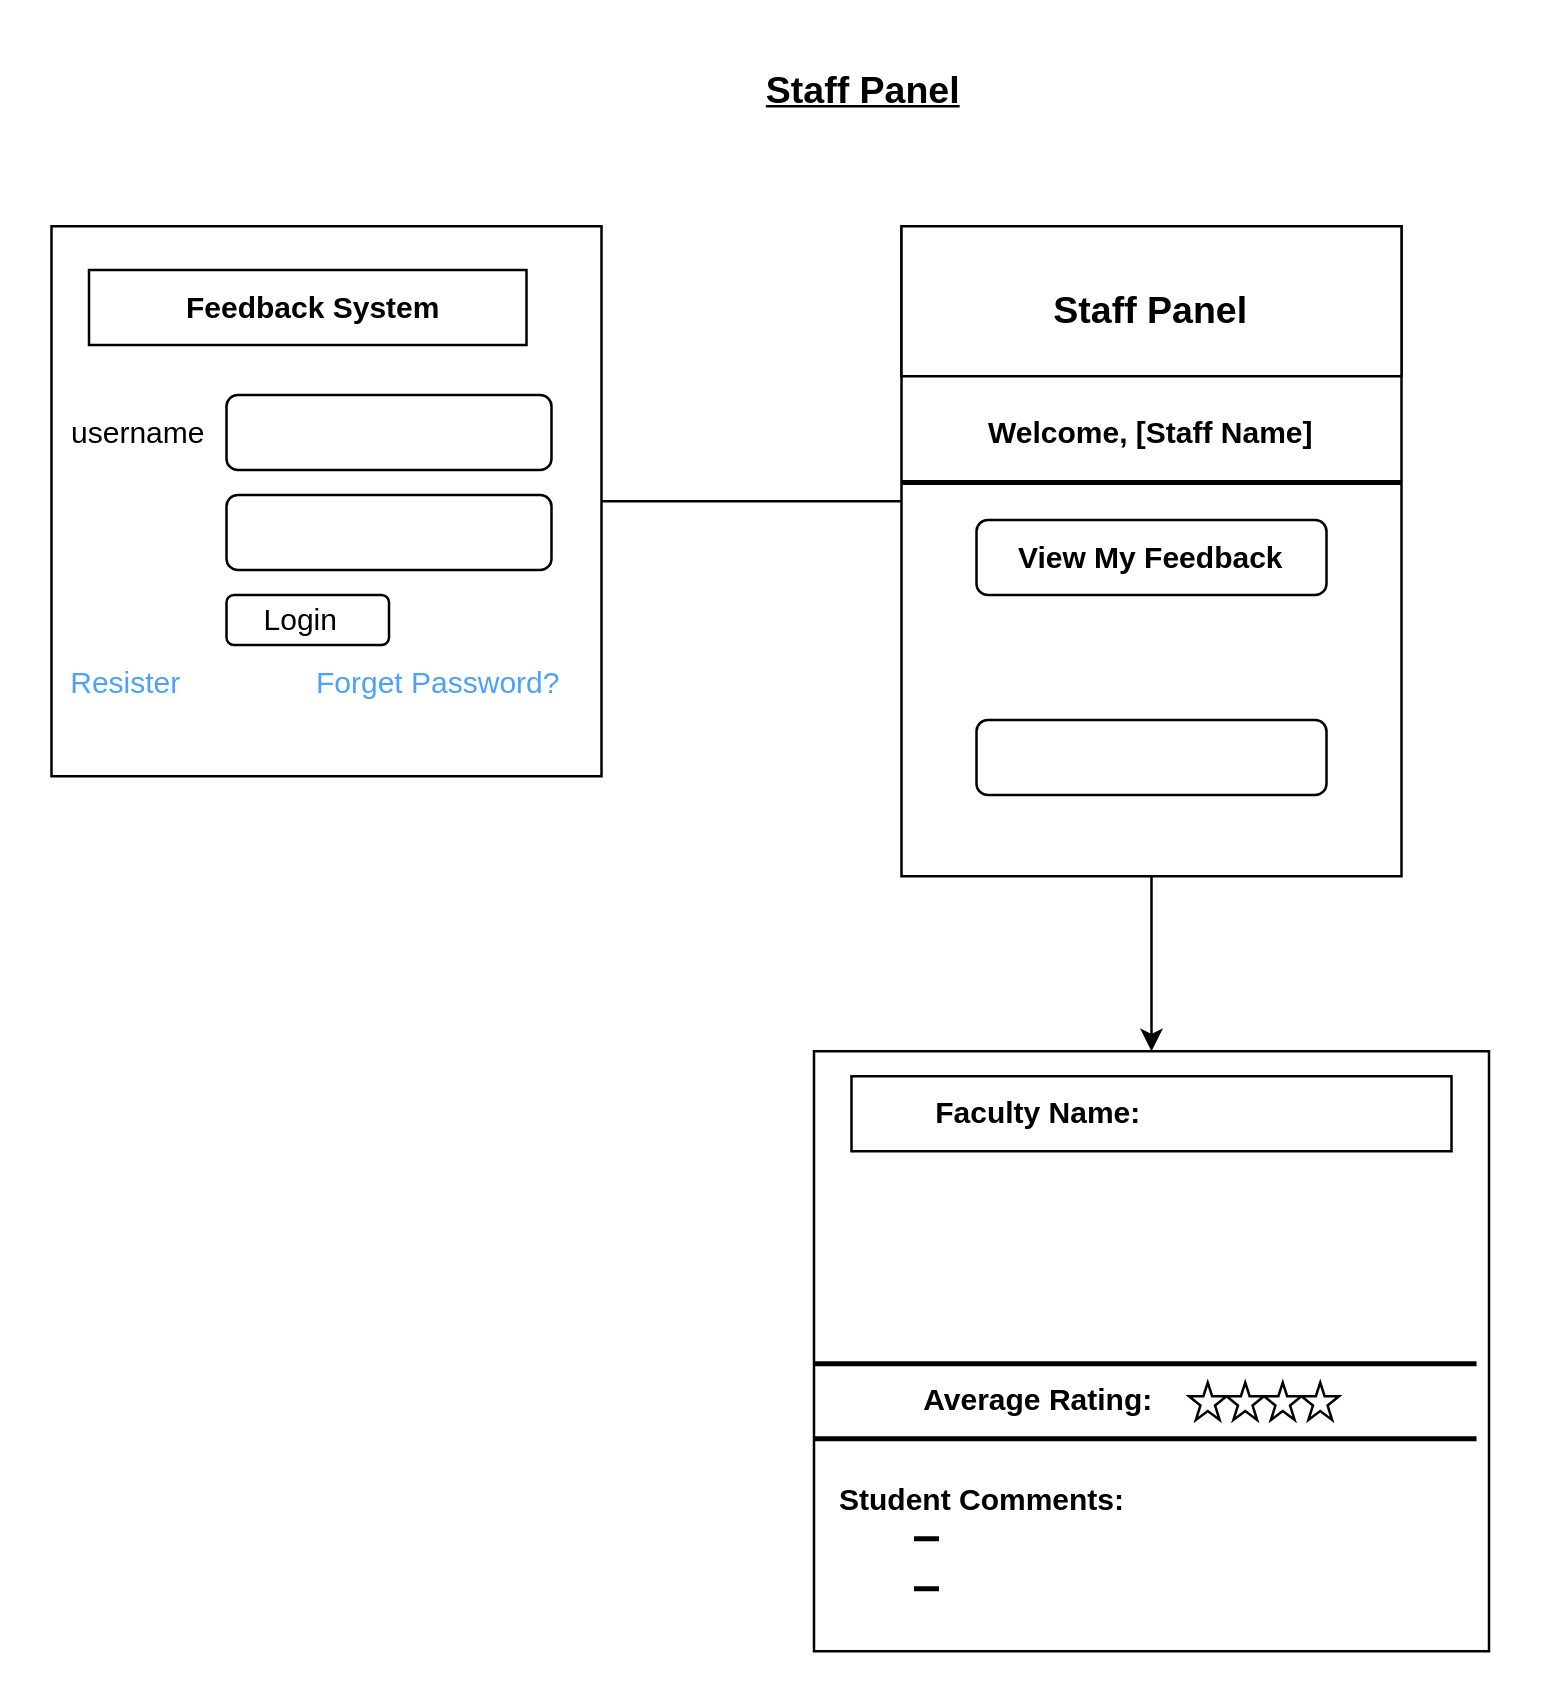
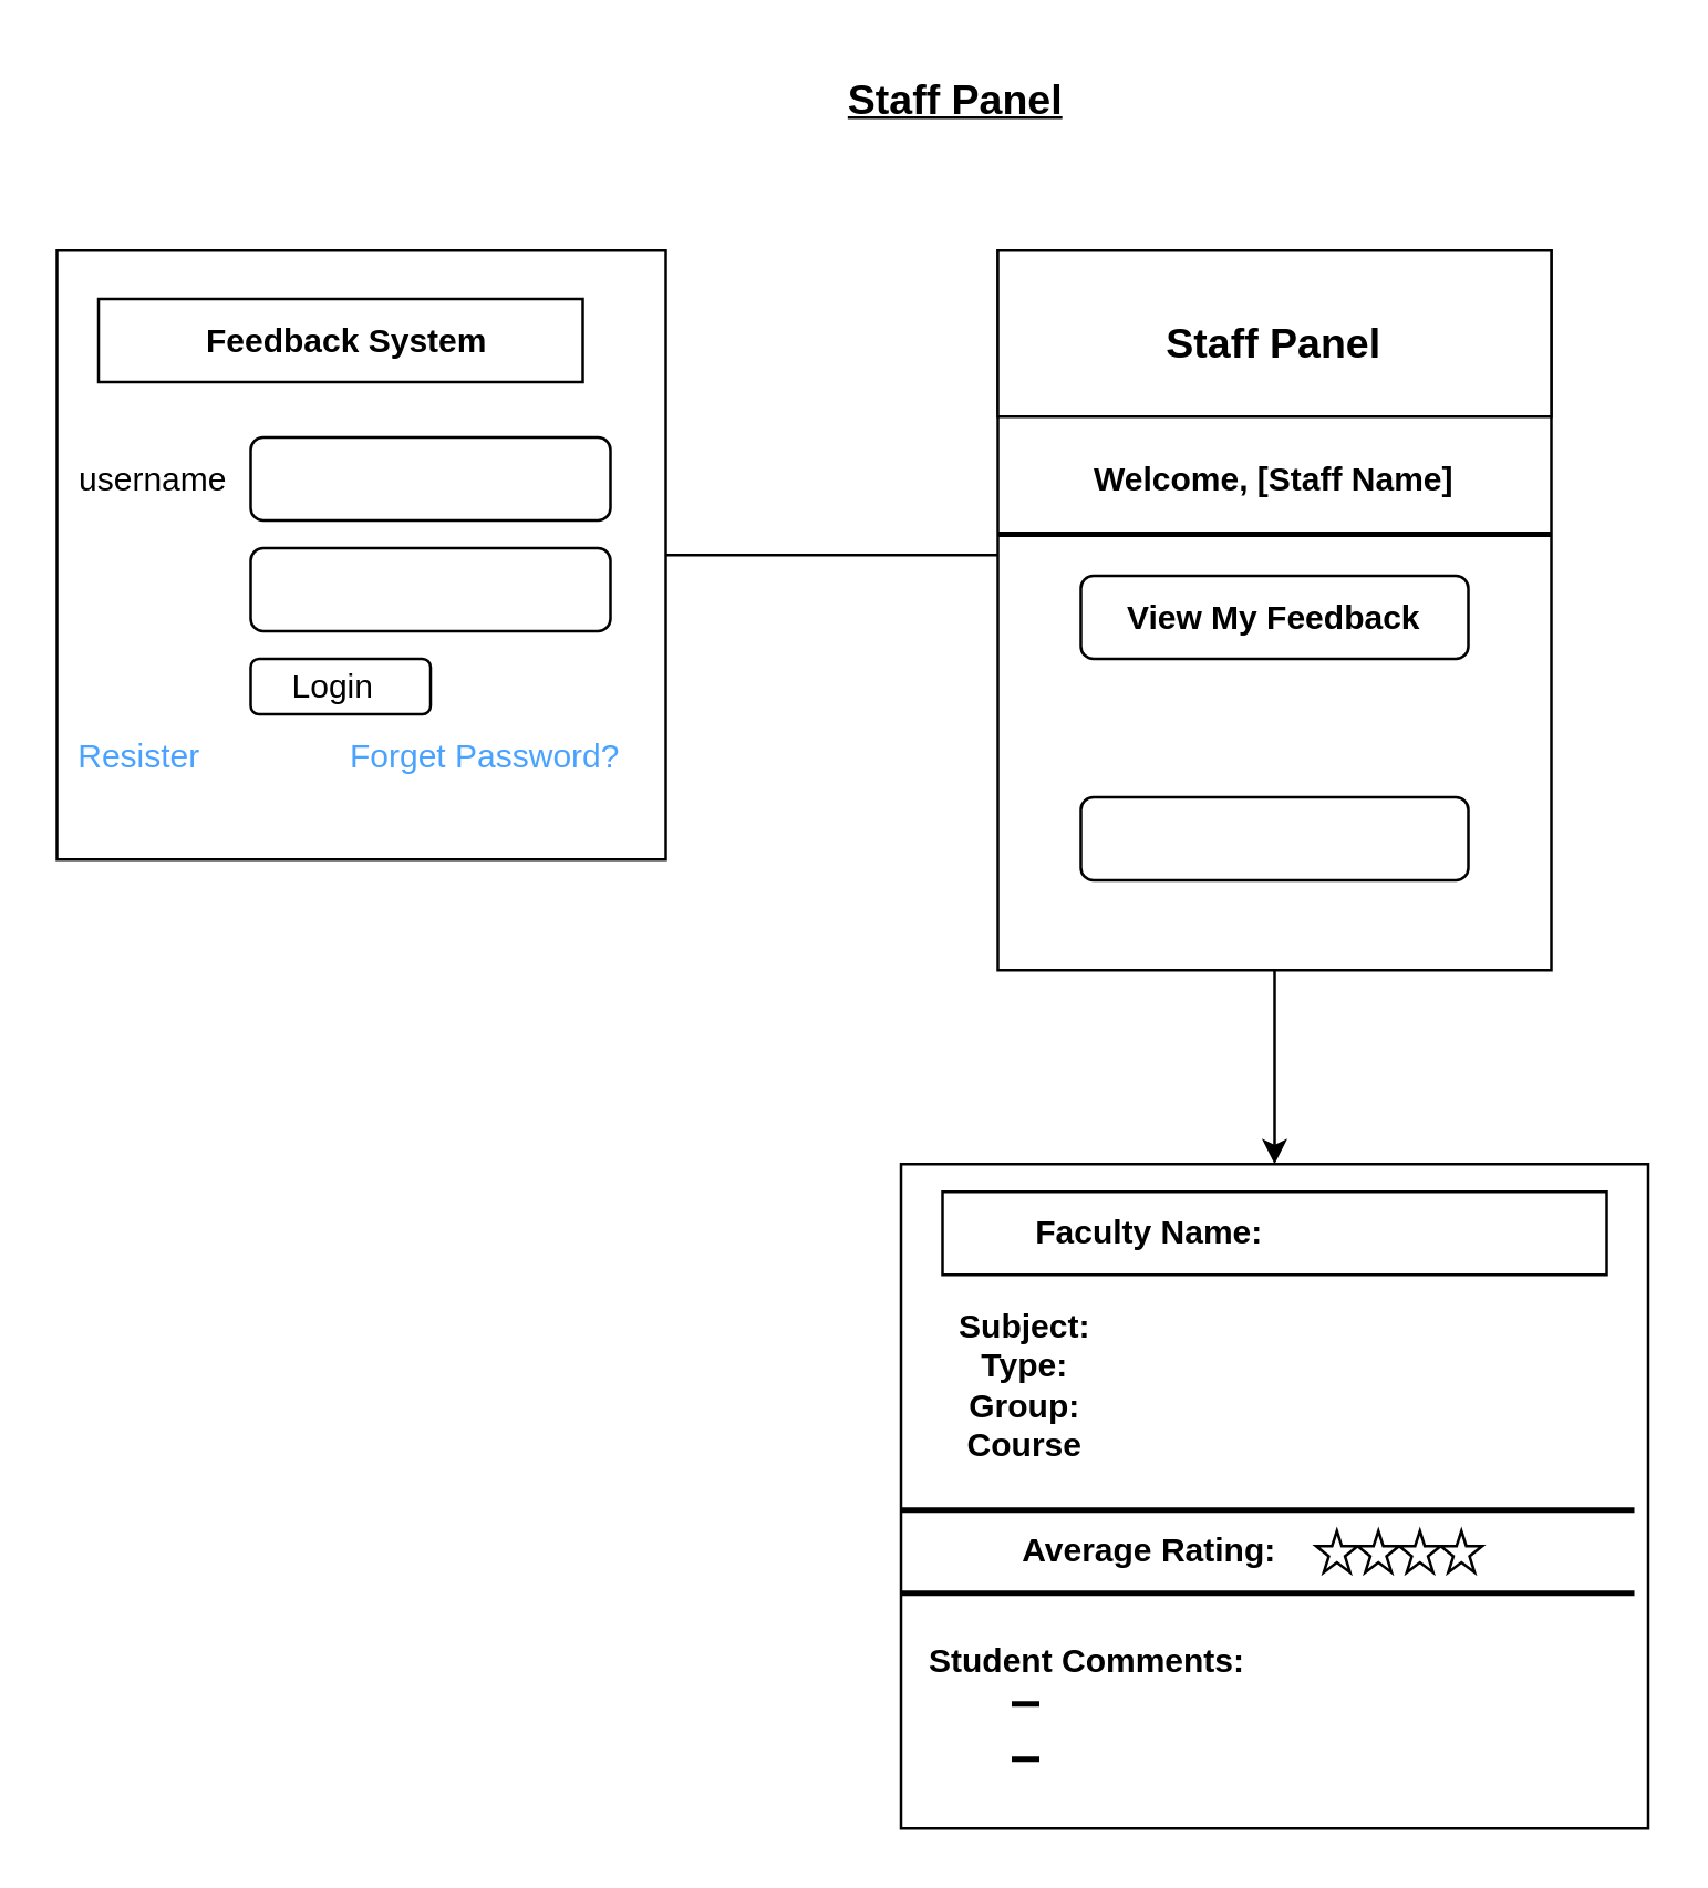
+ <mxCell id="19" value="Subject:&lt;div&gt;Type:&lt;/div&gt;&lt;div&gt;Group:&lt;/div&gt;&lt;div&gt;Course&lt;/div&gt;" style="text;strokeColor=none;align=center;fillColor=none;html=1;verticalAlign=middle;whiteSpace=wrap;rounded=0;fontStyle=1" vertex="1" parent="1"><mxGeometry x="340" y="480" width="60" height="40" as="geometry" /></mxCell>
